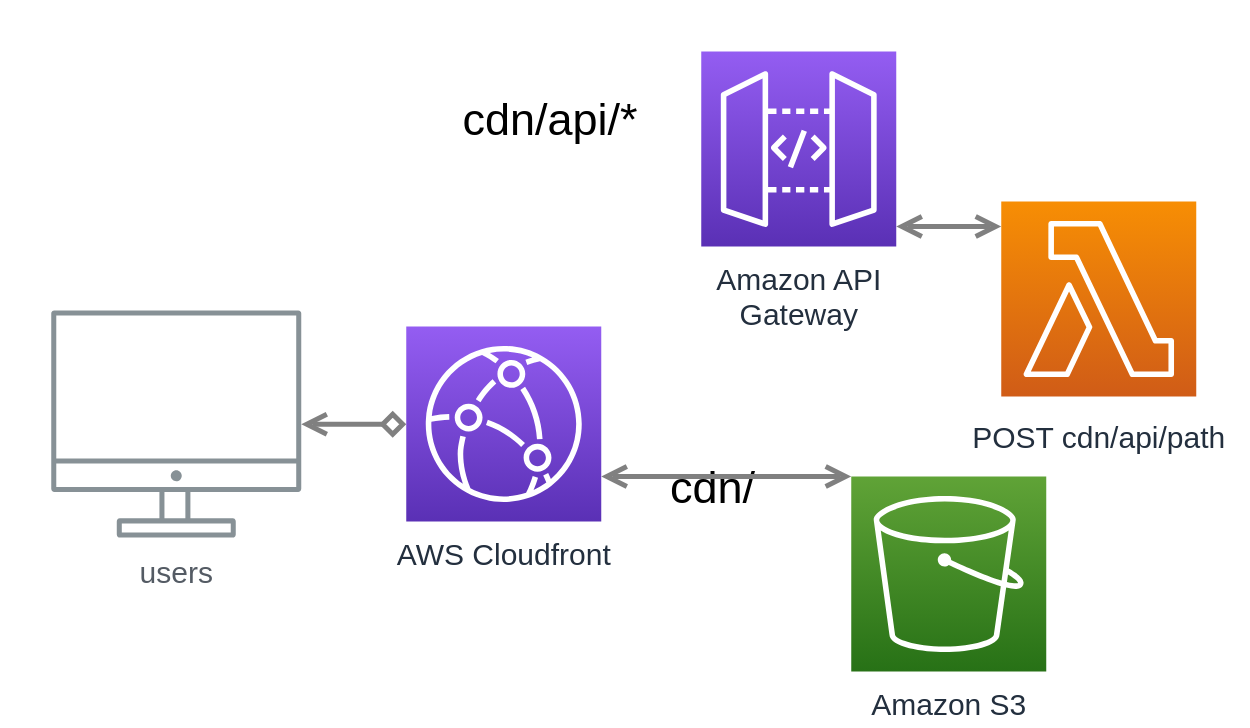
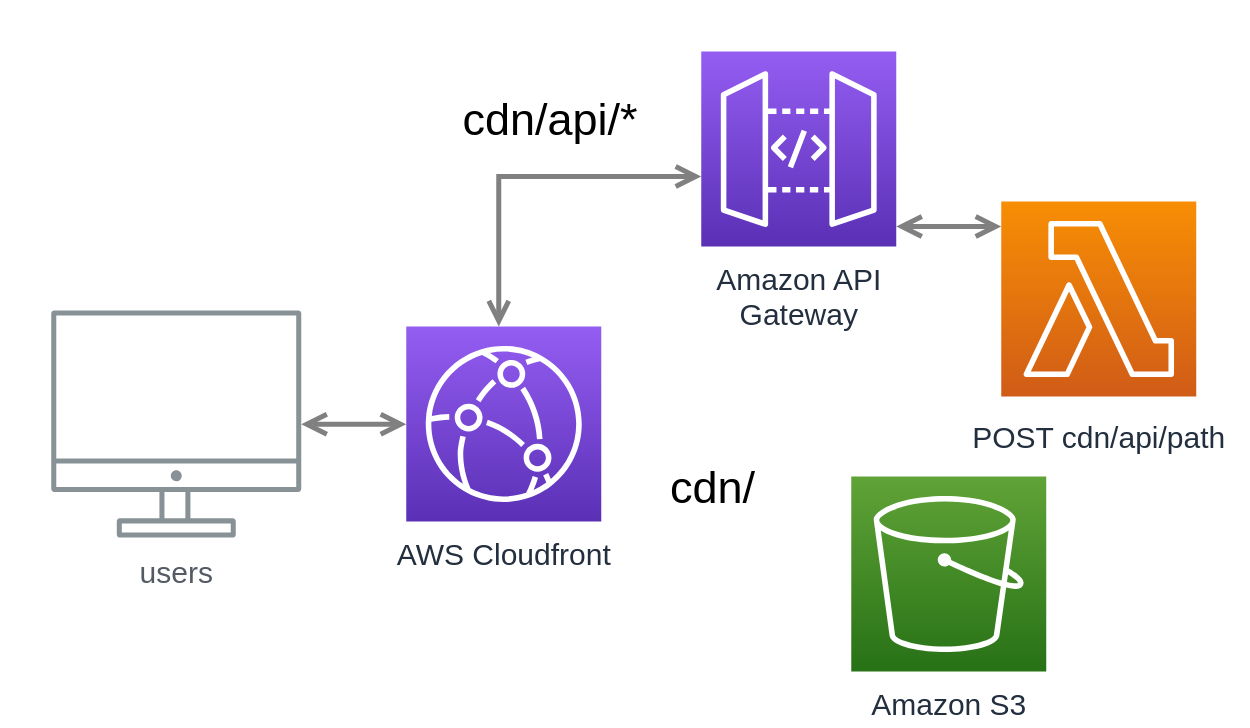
+ <mxCell id="9" style="edgeStyle=orthogonalEdgeStyle;rounded=0;orthogonalLoop=1;jettySize=auto;html=1;startArrow=open;startFill=0;endArrow=open;endFill=0;strokeWidth=2;strokeColor=#808080;" edge="1" parent="1" source="8" target="6"><mxGeometry relative="1" as="geometry"><Array as="points"><mxPoint x="199" y="70" /></Array><mxPoint x="70" y="300" as="sourcePoint" /><mxPoint x="140" y="265.5" as="targetPoint" /></mxGeometry></mxCell>
- <mxCell id="2" style="edgeStyle=orthogonalEdgeStyle;rounded=0;orthogonalLoop=1;jettySize=auto;html=1;startArrow=open;startFill=0;endArrow=diamond;endFill=0;strokeWidth=2;strokeColor=#808080;" edge="1" parent="1" source="4" target="8"><mxGeometry relative="1" as="geometry"><Array as="points"><mxPoint x="150" y="169" /><mxPoint x="150" y="169" /></Array></mxGeometry></mxCell>
+ <mxCell id="2" style="edgeStyle=orthogonalEdgeStyle;rounded=0;orthogonalLoop=1;jettySize=auto;html=1;startArrow=open;startFill=0;endArrow=open;endFill=0;strokeWidth=2;strokeColor=#808080;" edge="1" parent="1" source="4" target="8"><mxGeometry relative="1" as="geometry"><Array as="points"><mxPoint x="150" y="169" /><mxPoint x="150" y="169" /></Array></mxGeometry></mxCell>
- <mxCell id="12" style="edgeStyle=orthogonalEdgeStyle;rounded=0;orthogonalLoop=1;jettySize=auto;html=1;startArrow=open;startFill=0;endArrow=open;endFill=0;strokeWidth=2;strokeColor=#808080;" edge="1" parent="1" source="8" target="7"><mxGeometry relative="1" as="geometry"><Array as="points"><mxPoint x="290" y="190" /><mxPoint x="290" y="190" /></Array><mxPoint x="209" y="310" as="sourcePoint" /><mxPoint x="290" y="250" as="targetPoint" /></mxGeometry></mxCell>
